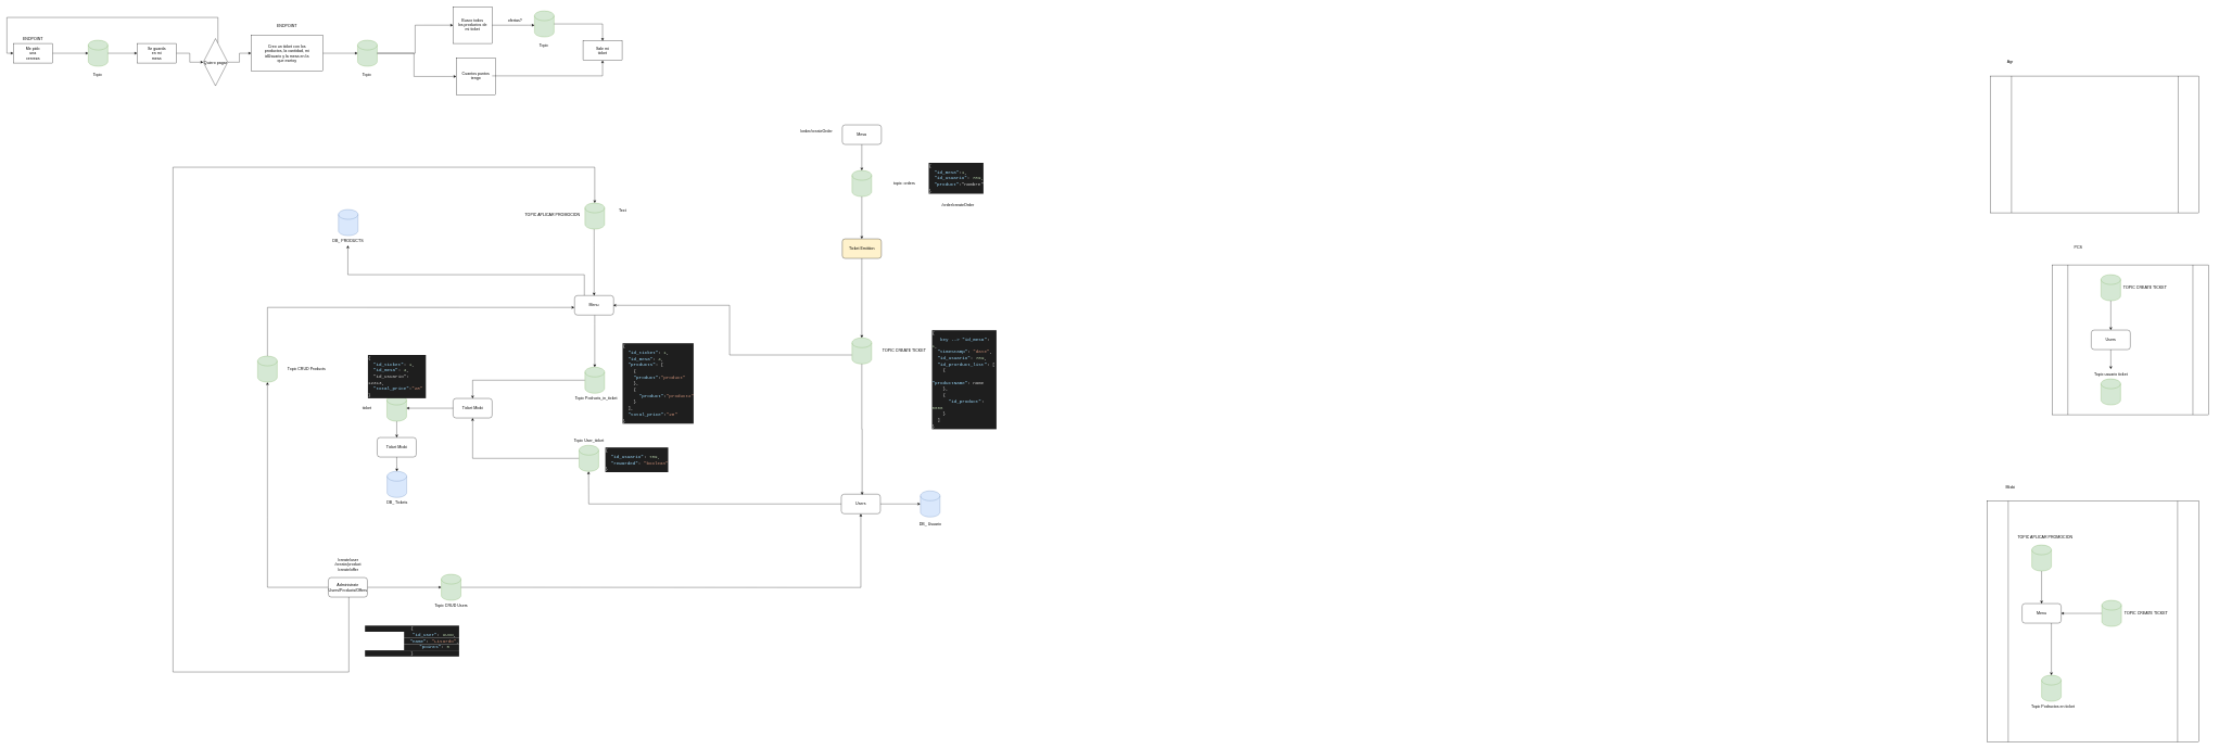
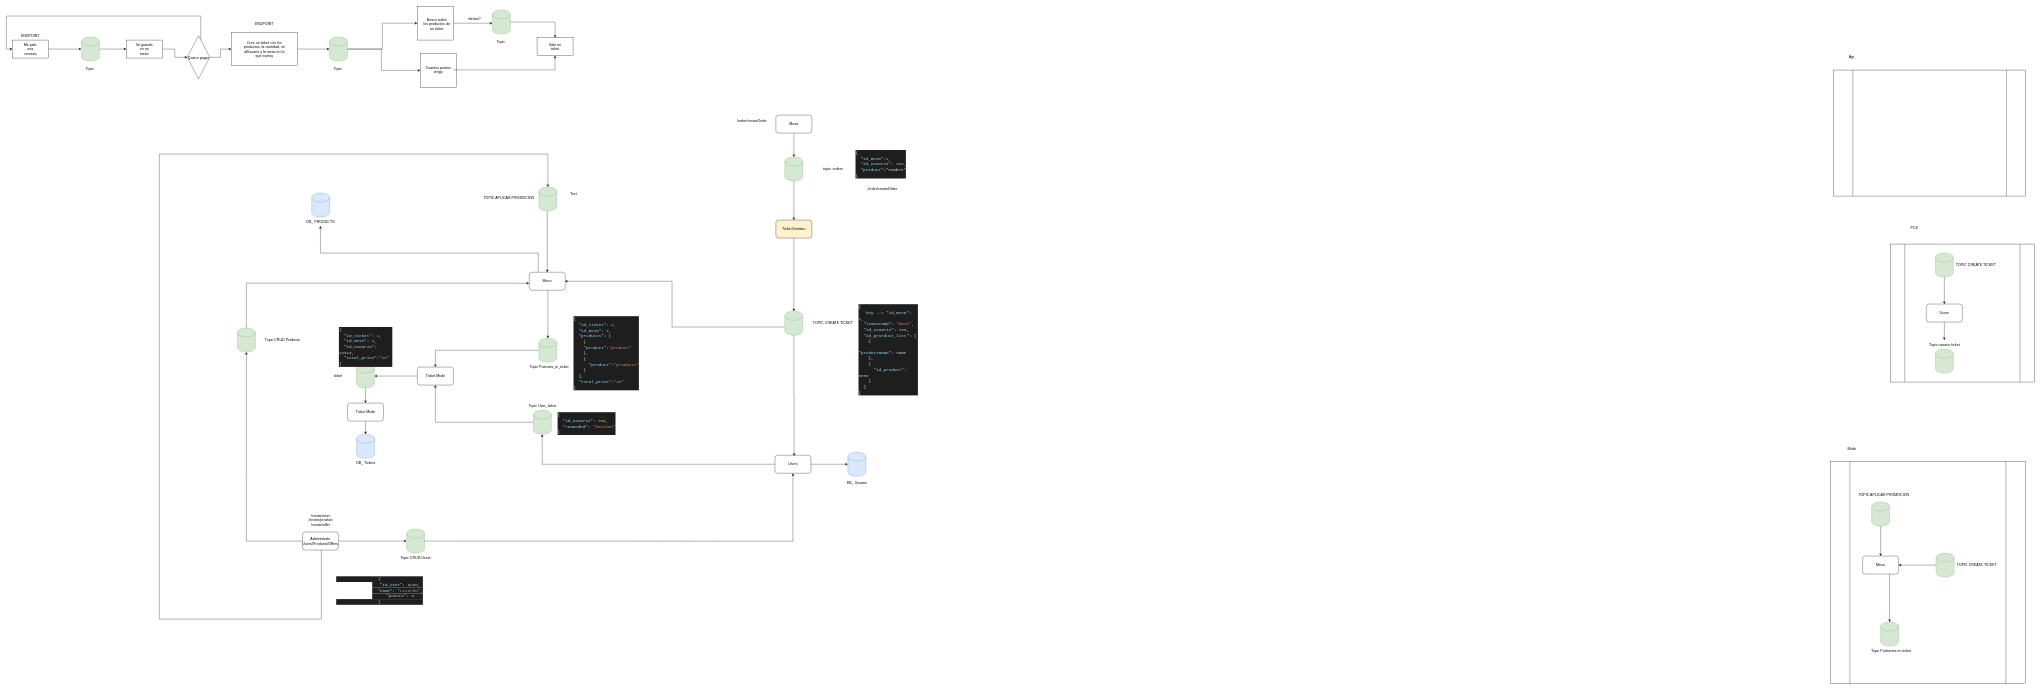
- <mxCell id="126" value="Busco todos&lt;br&gt;los productos de mi ticket" style="text;html=1;strokeColor=none;fillColor=none;align=center;verticalAlign=middle;whiteSpace=wrap;rounded=0;container=0;" parent="124" vertex="1"><mxGeometry x="10" y="26.25" width="100" height="56.25" as="geometry" /></mxCell>
+ <mxCell id="126" value="Busco todos&lt;br&gt;los productos de mi ticket" style="text;html=1;strokeColor=none;fillColor=none;align=center;verticalAlign=middle;whiteSpace=wrap;rounded=0;container=0;" parent="124" vertex="1"><mxGeometry x="15" y="31.25" width="100" height="56.25" as="geometry" /></mxCell>
